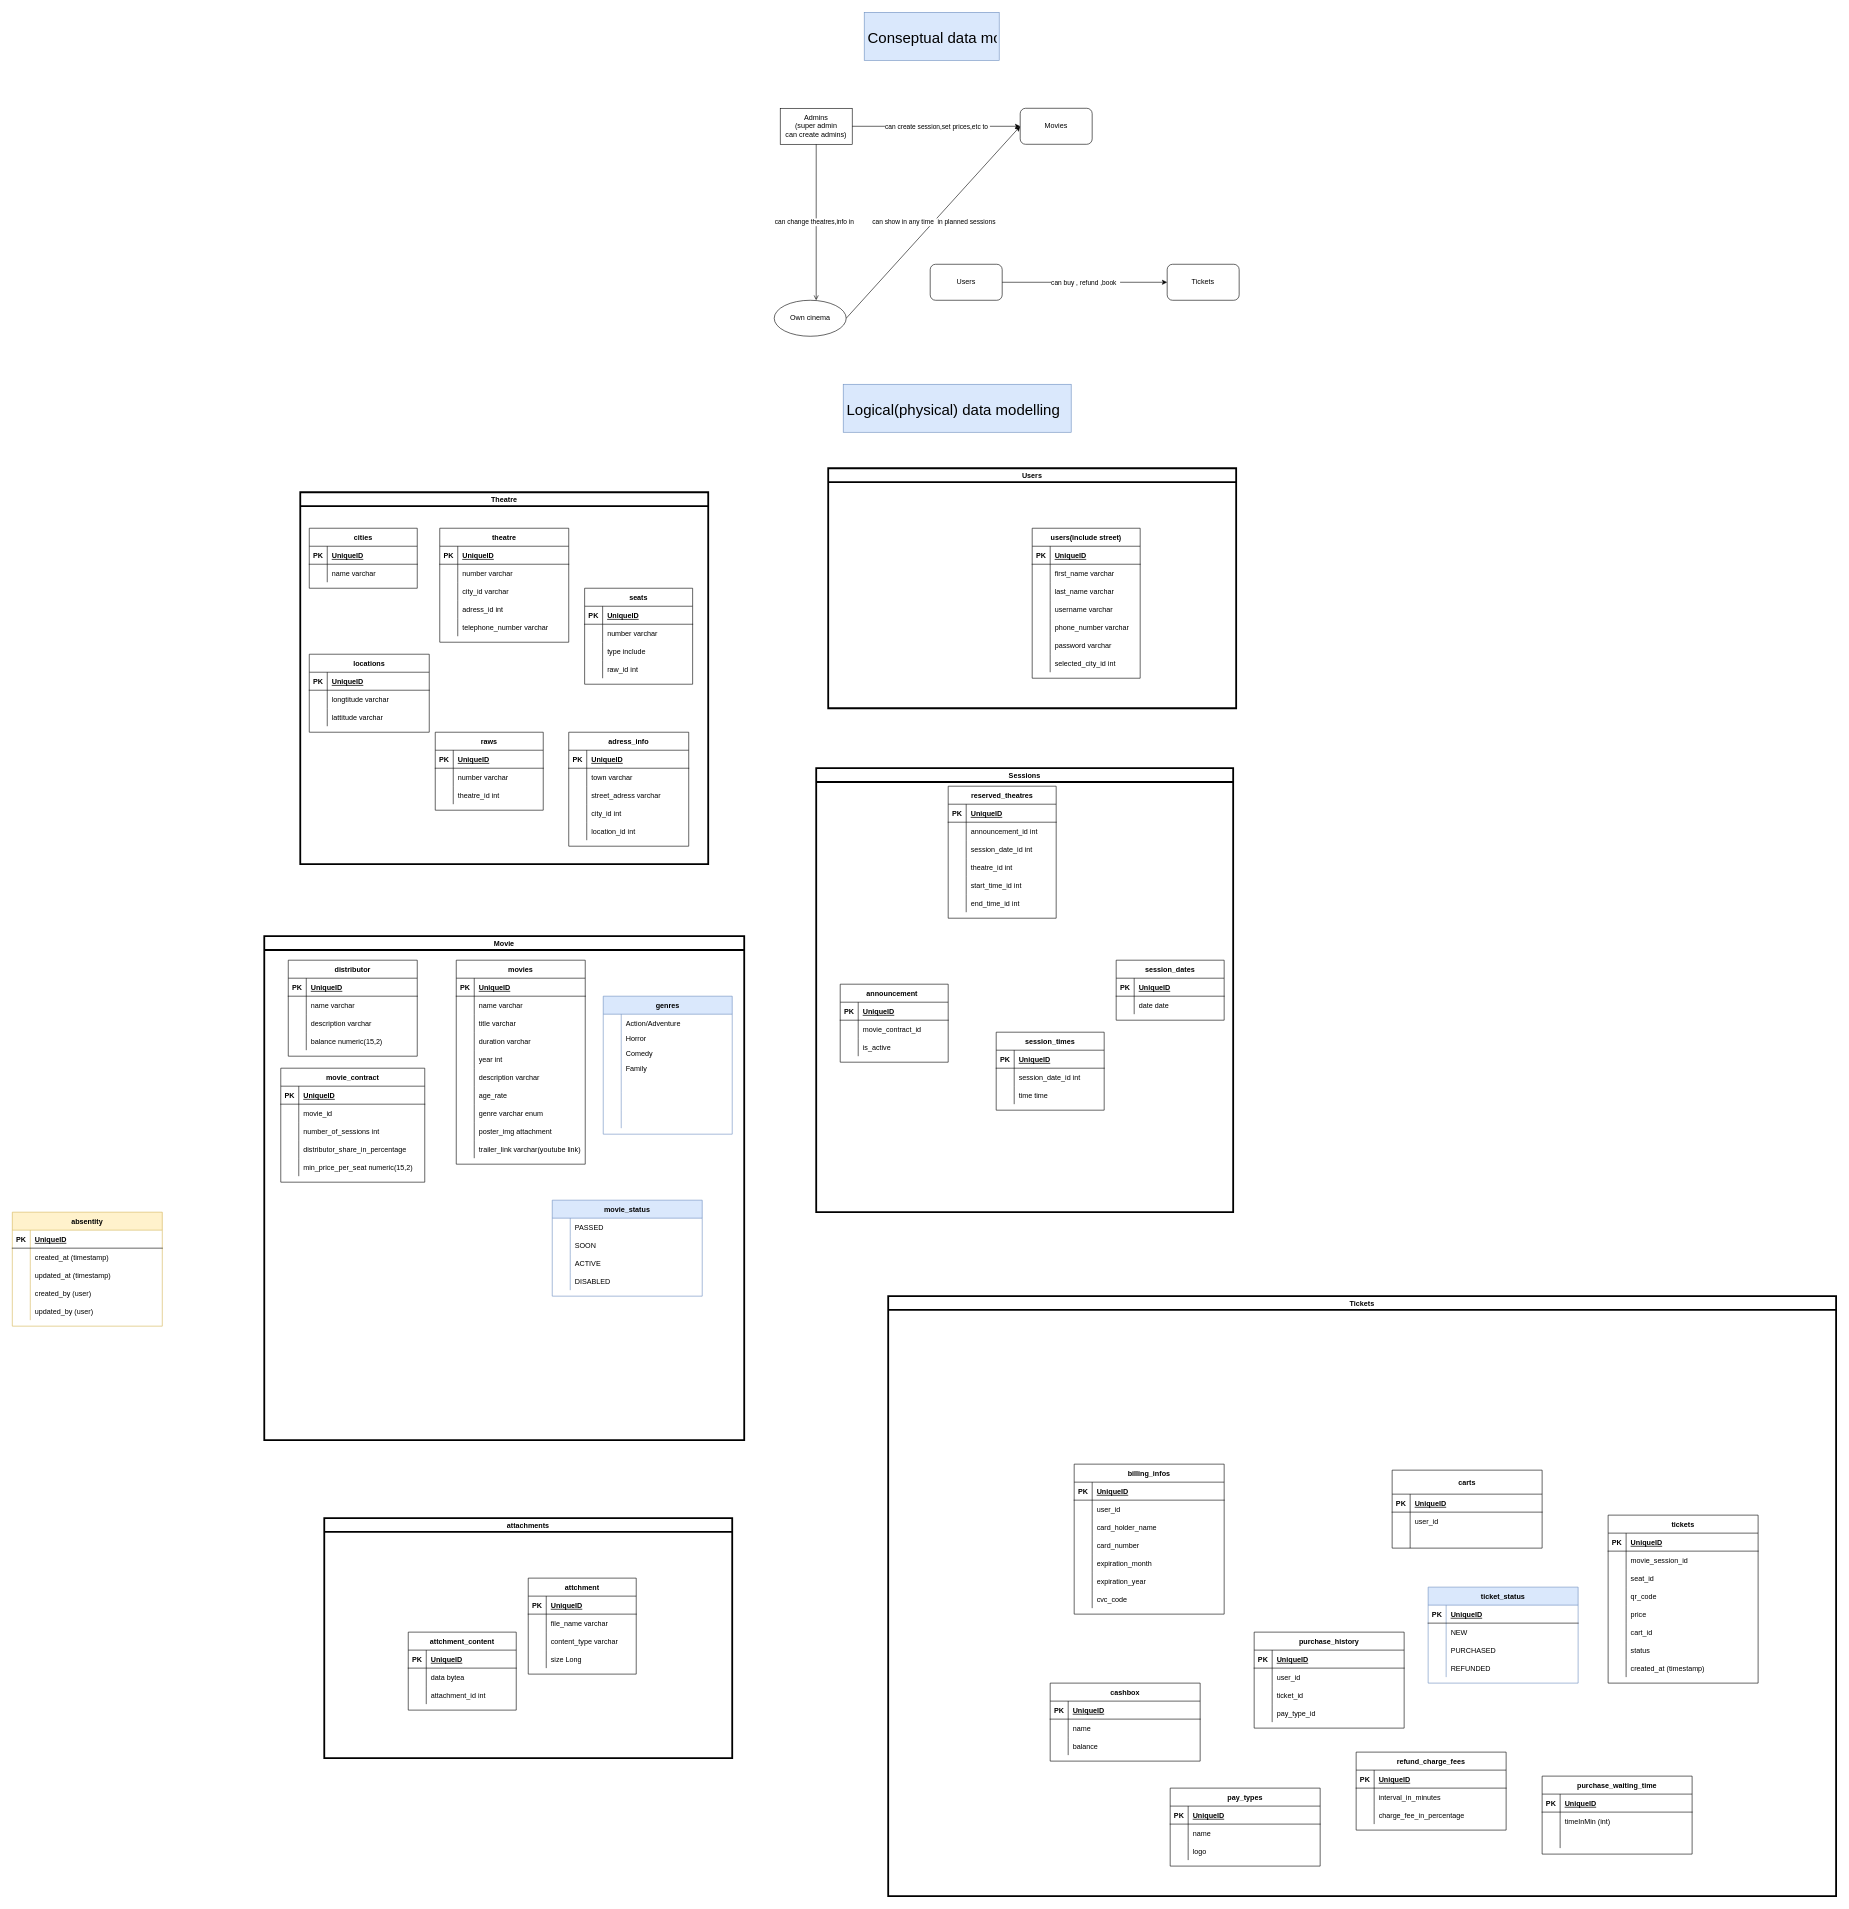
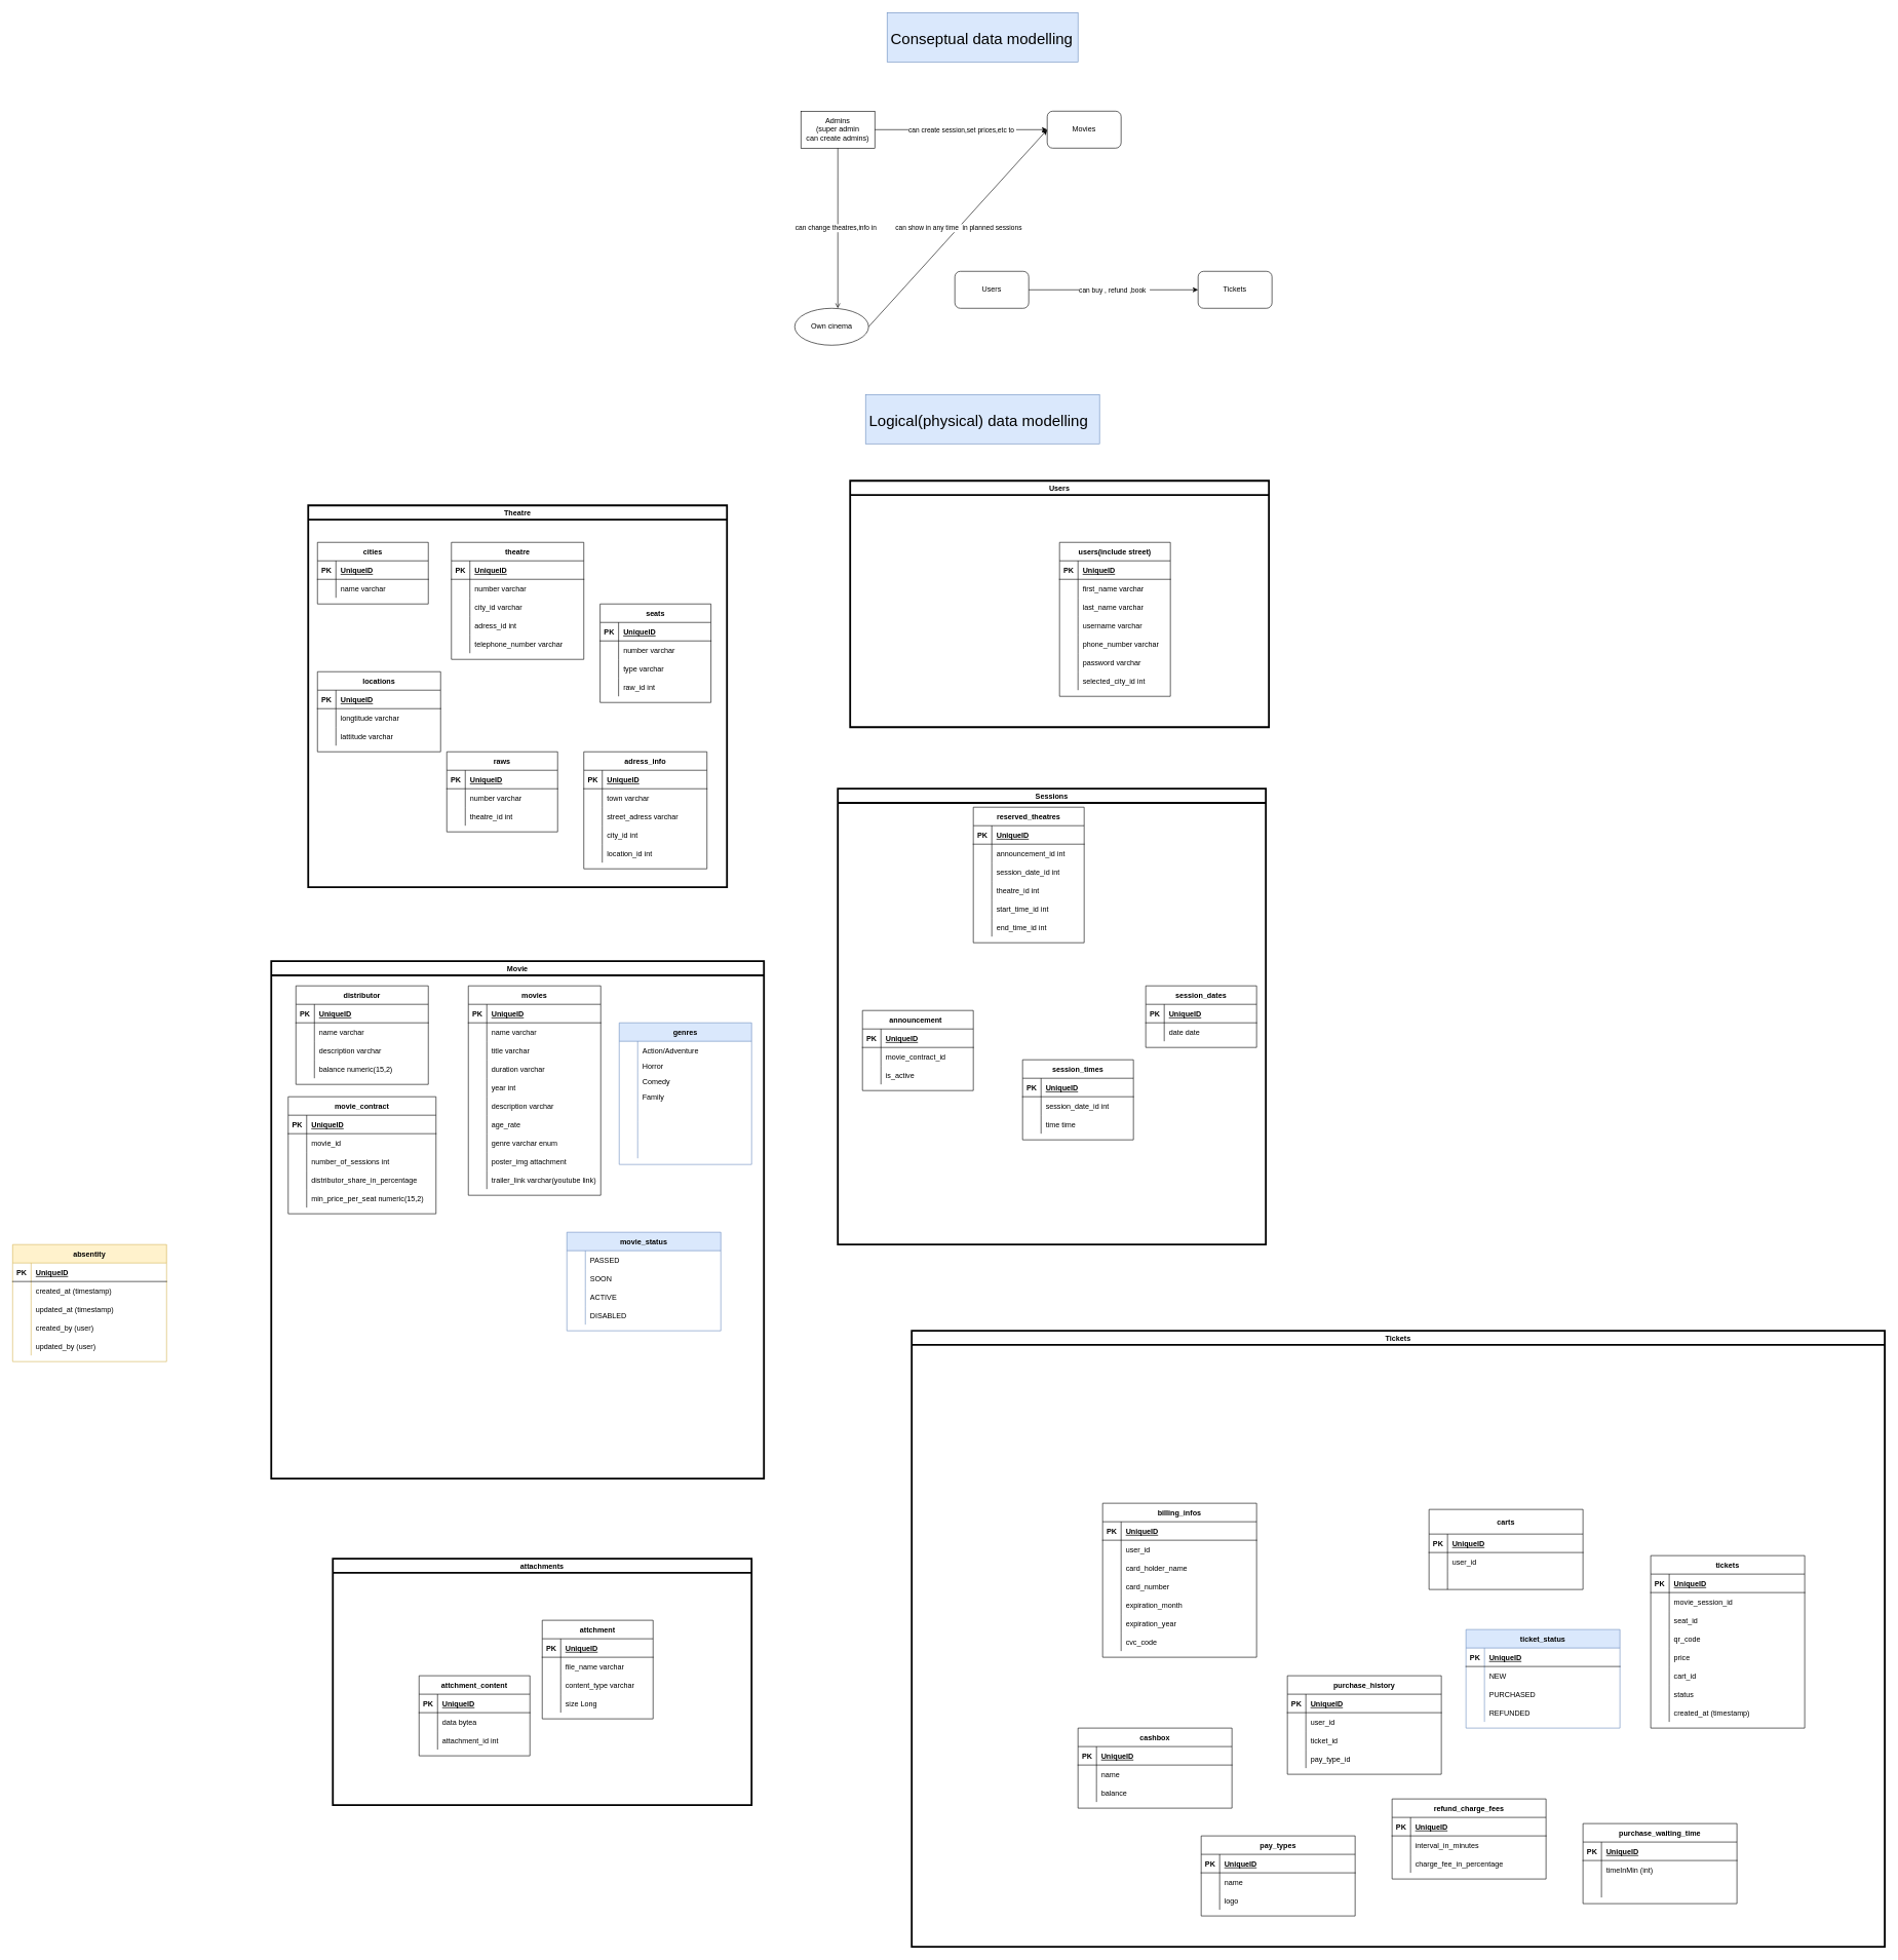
- <mxCell id="13" value="Conseptual data modelling " style="text;strokeColor=#6c8ebf;fillColor=#dae8fc;align=left;verticalAlign=middle;spacingLeft=4;spacingRight=4;overflow=hidden;points=[[0,0.5],[1,0.5]];portConstraint=eastwest;rotatable=0;fontSize=25;" parent="1" vertex="1"><mxGeometry x="1440" y="20" width="225" height="80" as="geometry" /></mxCell>
+ <mxCell id="13" value="Conseptual data modelling " style="text;strokeColor=#6c8ebf;fillColor=#dae8fc;align=left;verticalAlign=middle;spacingLeft=4;spacingRight=4;overflow=hidden;points=[[0,0.5],[1,0.5]];portConstraint=eastwest;rotatable=0;fontSize=25;" parent="1" vertex="1"><mxGeometry x="1440" y="20" width="310" height="80" as="geometry" /></mxCell>
- <mxCell id="109" value="type include" style="shape=partialRectangle;connectable=0;fillColor=none;top=0;left=0;bottom=0;right=0;align=left;spacingLeft=6;overflow=hidden;" parent="107" vertex="1"><mxGeometry x="30" width="150" height="30" as="geometry"><mxRectangle width="150" height="30" as="alternateBounds" /></mxGeometry></mxCell>
+ <mxCell id="109" value="type varchar" style="shape=partialRectangle;connectable=0;fillColor=none;top=0;left=0;bottom=0;right=0;align=left;spacingLeft=6;overflow=hidden;" parent="107" vertex="1"><mxGeometry x="30" width="150" height="30" as="geometry"><mxRectangle width="150" height="30" as="alternateBounds" /></mxGeometry></mxCell>
